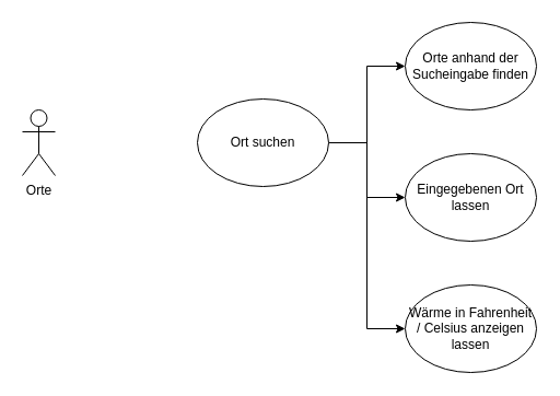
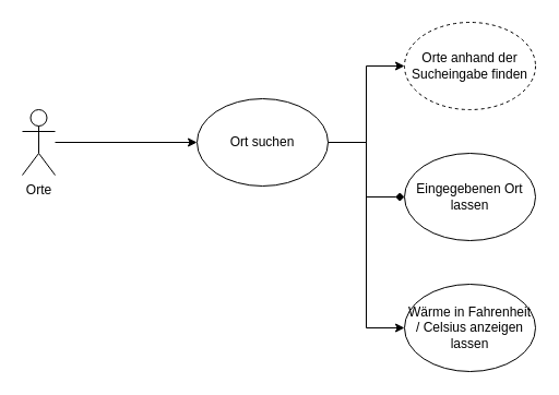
- <mxCell id="8" value="Orte anhand der Sucheingabe finden" style="ellipse;whiteSpace=wrap;html=1;" vertex="1" parent="1"><mxGeometry x="370" y="20" width="120" height="80" as="geometry" /></mxCell>
+ <mxCell id="8" value="Orte anhand der Sucheingabe finden" style="ellipse;whiteSpace=wrap;html=1;dashed=1;" vertex="1" parent="1"><mxGeometry x="370" y="20" width="120" height="80" as="geometry" /></mxCell>
+ <mxCell id="2" style="edgeStyle=orthogonalEdgeStyle;rounded=0;orthogonalLoop=1;jettySize=auto;html=1;entryX=0;entryY=0.5;entryDx=0;entryDy=0;" edge="1" parent="1" source="3" target="7"><mxGeometry relative="1" as="geometry" /></mxCell>
- <mxCell id="4" style="edgeStyle=orthogonalEdgeStyle;rounded=0;orthogonalLoop=1;jettySize=auto;html=1;entryX=0;entryY=0.5;entryDx=0;entryDy=0;" edge="1" parent="1" source="7" target="9"><mxGeometry relative="1" as="geometry" /></mxCell>
+ <mxCell id="4" style="edgeStyle=orthogonalEdgeStyle;rounded=0;orthogonalLoop=1;jettySize=auto;html=1;entryX=0;entryY=0.5;entryDx=0;entryDy=0;endArrow=diamond;" edge="1" parent="1" source="7" target="9"><mxGeometry relative="1" as="geometry" /></mxCell>
